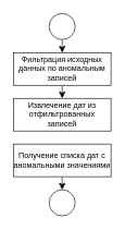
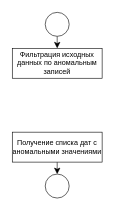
- <mxCell id="4" style="edgeStyle=none;curved=1;rounded=0;orthogonalLoop=1;jettySize=auto;html=1;fontSize=12;startSize=8;endSize=8;" edge="1" parent="1" source="5" target="6"><mxGeometry relative="1" as="geometry" /></mxCell>
- <mxCell id="6" value="Извлечение дат из отфильтрованных записей" style="rounded=0;whiteSpace=wrap;html=1;" vertex="1" parent="1"><mxGeometry x="20" y="150" width="150" height="50" as="geometry" /></mxCell>
